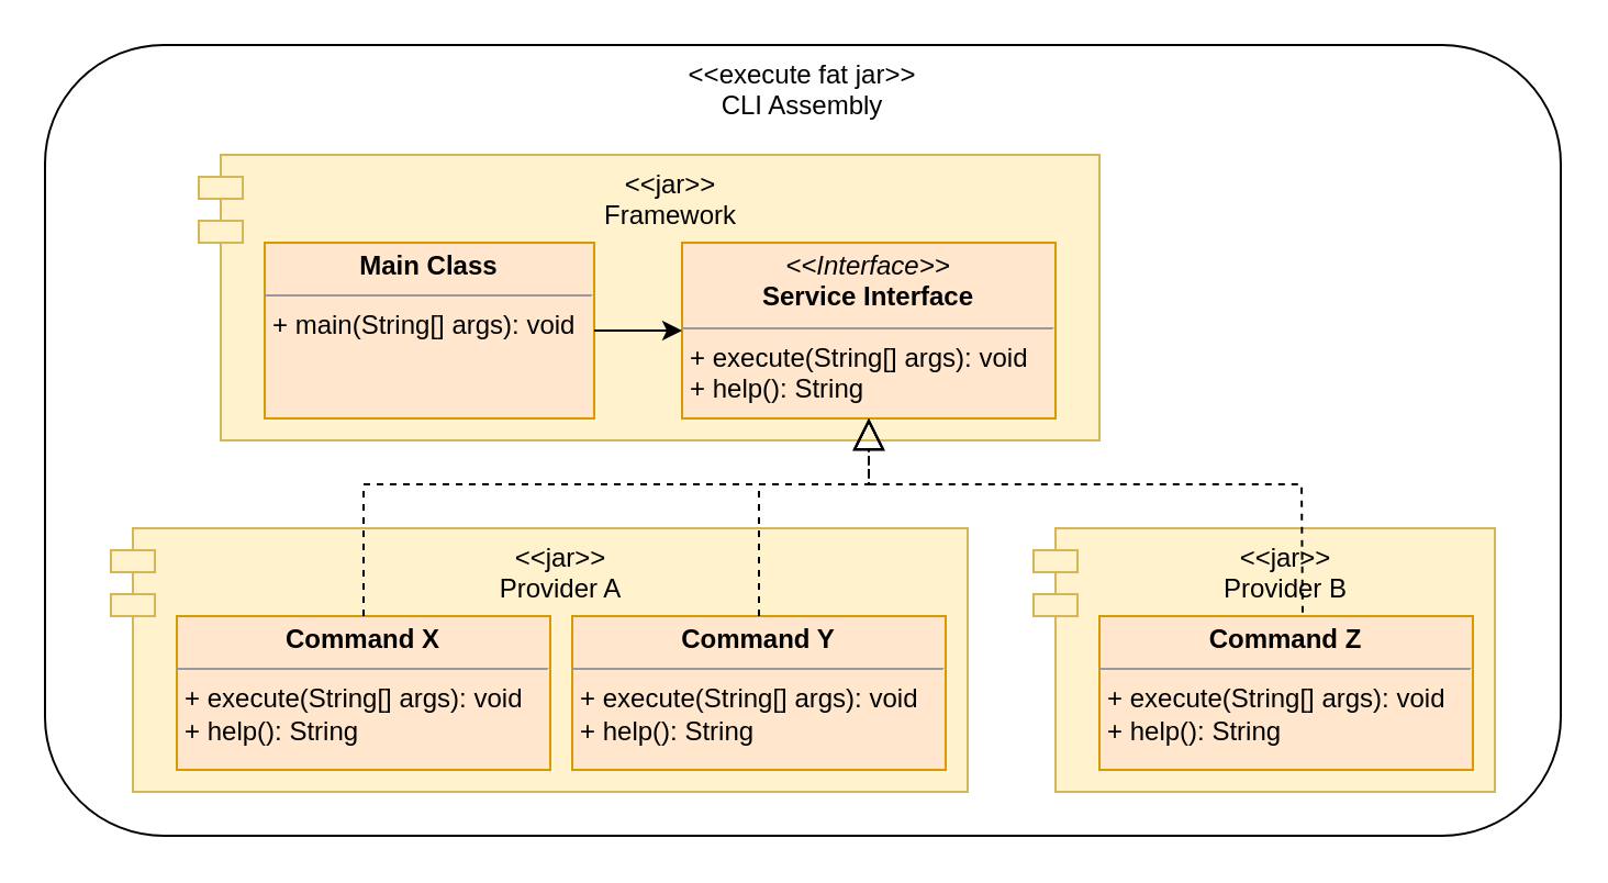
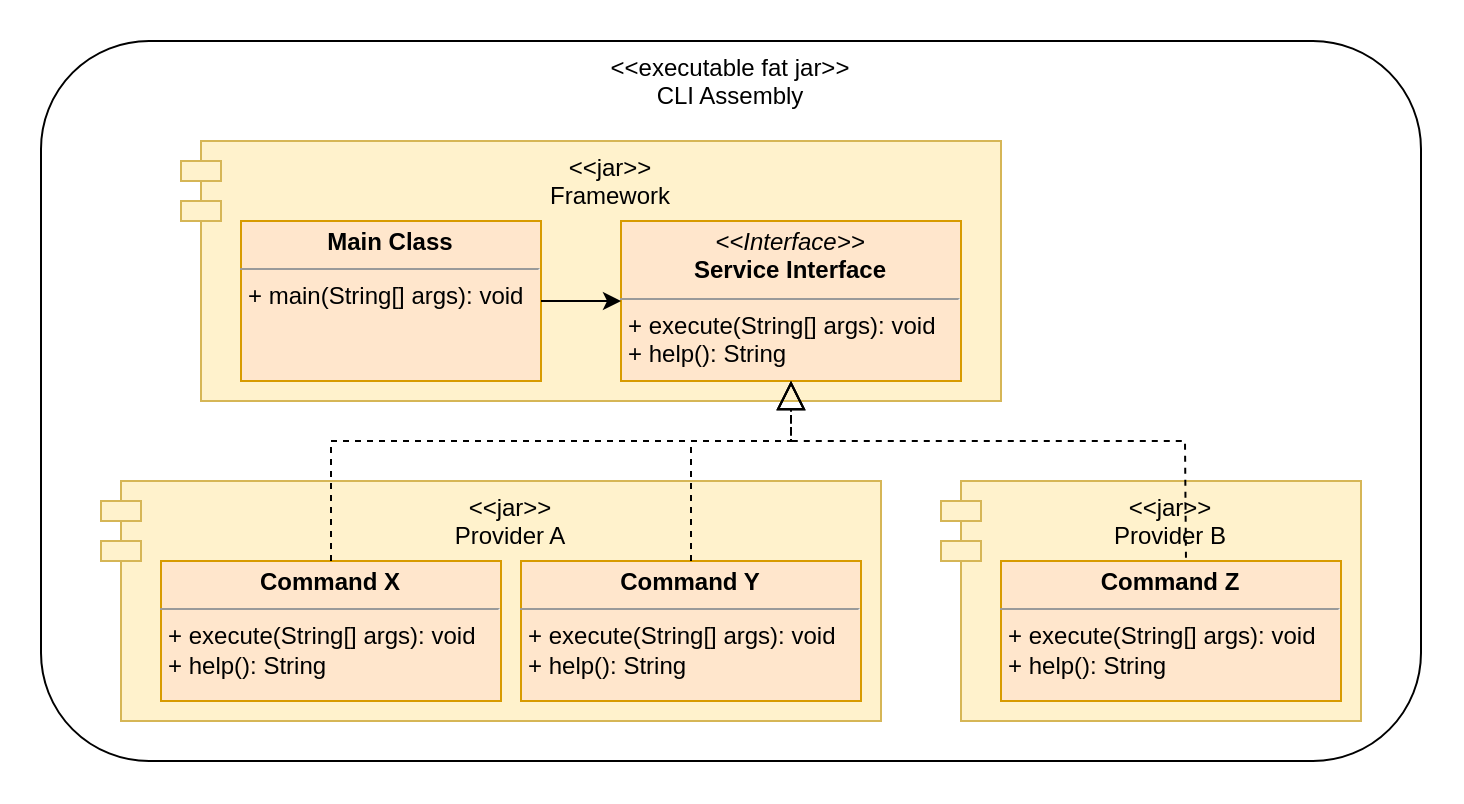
- <mxCell id="2" value="&amp;lt;&amp;lt;execute fat jar&amp;gt;&amp;gt;&lt;br&gt;CLI Assembly" style="rounded=1;whiteSpace=wrap;html=1;verticalAlign=top;" vertex="1" parent="1"><mxGeometry x="20" y="20" width="690" height="360" as="geometry" /></mxCell>
+ <mxCell id="2" value="&amp;lt;&amp;lt;executable fat jar&amp;gt;&amp;gt;&lt;br&gt;CLI Assembly" style="rounded=1;whiteSpace=wrap;html=1;verticalAlign=top;" vertex="1" parent="1"><mxGeometry x="20" y="20" width="690" height="360" as="geometry" /></mxCell>
